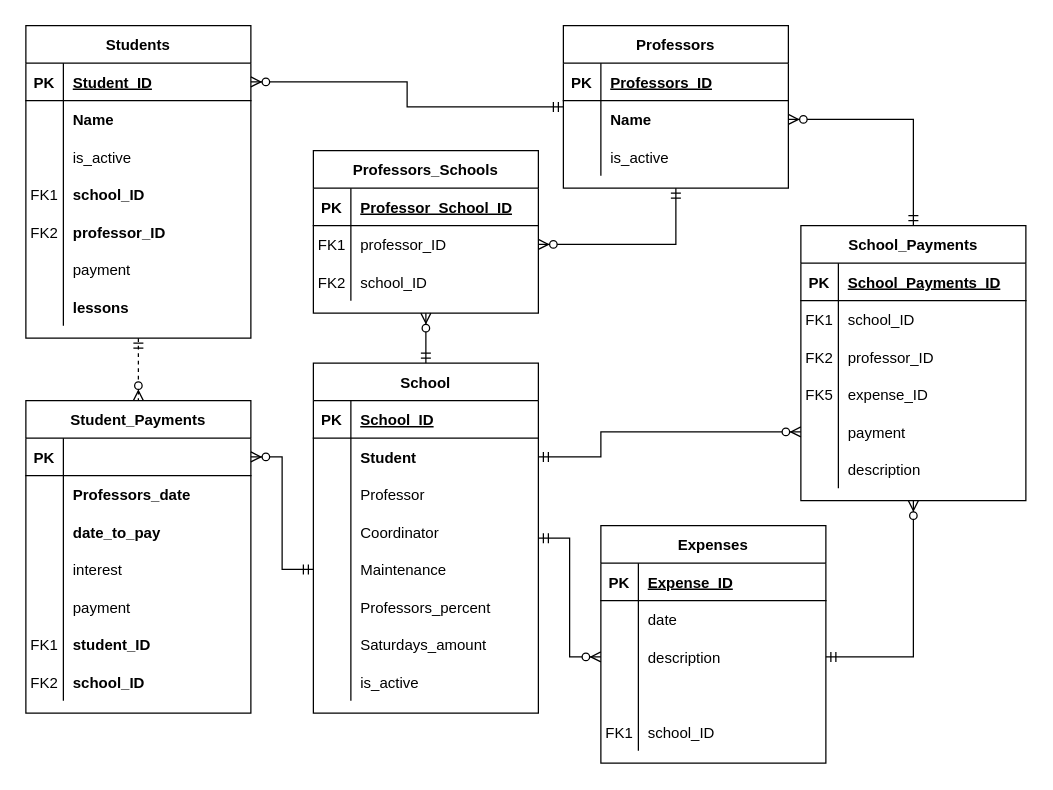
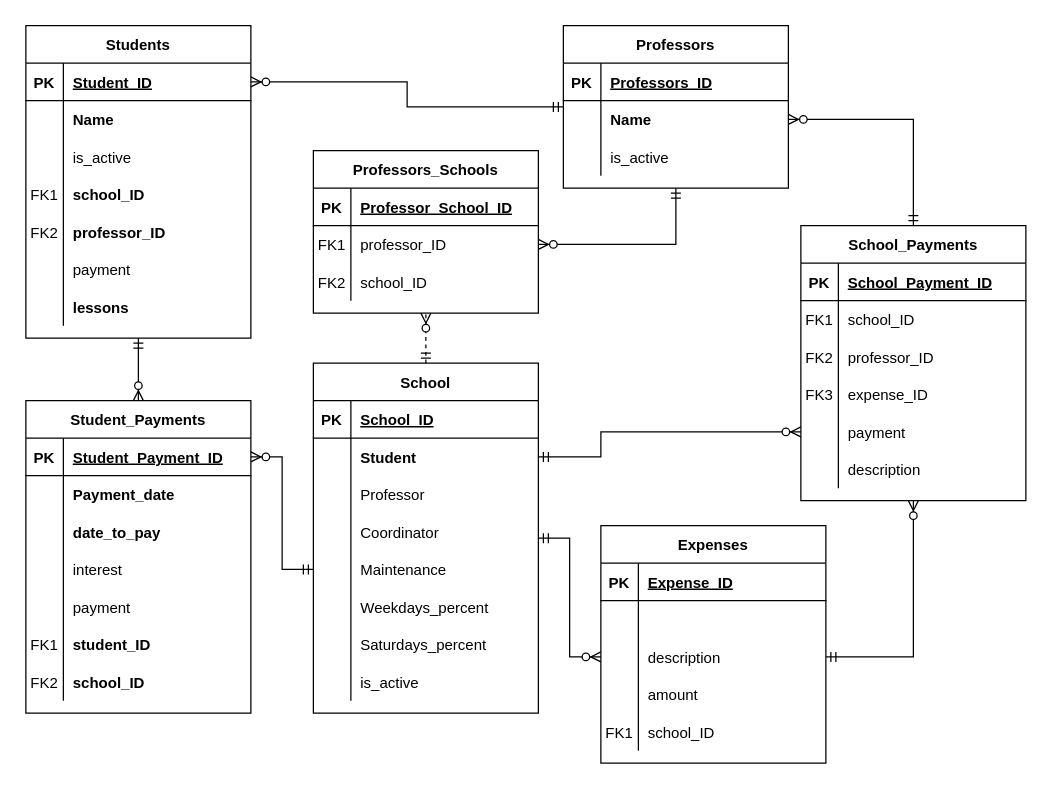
- <mxCell id="117" value="School_Payments_ID" style="shape=partialRectangle;connectable=0;fillColor=none;top=0;left=0;bottom=0;right=0;align=left;spacingLeft=6;fontStyle=5;overflow=hidden;" vertex="1" parent="115"><mxGeometry x="30" width="150" height="30" as="geometry" /></mxCell>
+ <mxCell id="117" value="School_Payment_ID" style="shape=partialRectangle;connectable=0;fillColor=none;top=0;left=0;bottom=0;right=0;align=left;spacingLeft=6;fontStyle=5;overflow=hidden;" vertex="1" parent="115"><mxGeometry x="30" width="150" height="30" as="geometry" /></mxCell>
- <mxCell id="2" style="edgeStyle=orthogonalEdgeStyle;rounded=0;orthogonalLoop=1;jettySize=auto;html=1;entryX=0.5;entryY=1;entryDx=0;entryDy=0;startArrow=ERmandOne;startFill=0;endArrow=ERzeroToMany;endFill=1;" edge="1" parent="1" source="4" target="64"><mxGeometry relative="1" as="geometry" /></mxCell>
+ <mxCell id="2" style="edgeStyle=orthogonalEdgeStyle;rounded=0;orthogonalLoop=1;jettySize=auto;html=1;entryX=0.5;entryY=1;entryDx=0;entryDy=0;startArrow=ERmandOne;startFill=0;endArrow=ERzeroToMany;endFill=1;dashed=1;" edge="1" parent="1" source="4" target="64"><mxGeometry relative="1" as="geometry" /></mxCell>
- <mxCell id="41" style="edgeStyle=orthogonalEdgeStyle;rounded=0;orthogonalLoop=1;jettySize=auto;html=1;startArrow=ERmandOne;startFill=0;endArrow=ERzeroToMany;endFill=1;dashed=1;" edge="1" parent="1" source="42" target="74"><mxGeometry relative="1" as="geometry" /></mxCell>
+ <mxCell id="41" style="edgeStyle=orthogonalEdgeStyle;rounded=0;orthogonalLoop=1;jettySize=auto;html=1;startArrow=ERmandOne;startFill=0;endArrow=ERzeroToMany;endFill=1;" edge="1" parent="1" source="42" target="74"><mxGeometry relative="1" as="geometry" /></mxCell>
- <mxCell id="125" value="FK5" style="shape=partialRectangle;connectable=0;fillColor=none;top=0;left=0;bottom=0;right=0;editable=1;overflow=hidden;" vertex="1" parent="124"><mxGeometry width="30" height="30" as="geometry" /></mxCell>
+ <mxCell id="125" value="FK3" style="shape=partialRectangle;connectable=0;fillColor=none;top=0;left=0;bottom=0;right=0;editable=1;overflow=hidden;" vertex="1" parent="124"><mxGeometry width="30" height="30" as="geometry" /></mxCell>
+ <mxCell id="77" value="Student_Payment_ID" style="shape=partialRectangle;connectable=0;fillColor=none;top=0;left=0;bottom=0;right=0;align=left;spacingLeft=6;fontStyle=5;overflow=hidden;" vertex="1" parent="75"><mxGeometry x="30" width="150" height="30" as="geometry" /></mxCell>
- <mxCell id="80" value="Professors_date" style="shape=partialRectangle;connectable=0;fillColor=none;top=0;left=0;bottom=0;right=0;align=left;spacingLeft=6;overflow=hidden;fontStyle=1" vertex="1" parent="78"><mxGeometry x="30" width="150" height="30" as="geometry" /></mxCell>
+ <mxCell id="80" value="Payment_date" style="shape=partialRectangle;connectable=0;fillColor=none;top=0;left=0;bottom=0;right=0;align=left;spacingLeft=6;overflow=hidden;fontStyle=1" vertex="1" parent="78"><mxGeometry x="30" width="150" height="30" as="geometry" /></mxCell>
- <mxCell id="22" value="Professors_percent" style="shape=partialRectangle;connectable=0;fillColor=none;top=0;left=0;bottom=0;right=0;align=left;spacingLeft=6;overflow=hidden;" vertex="1" parent="20"><mxGeometry x="30" width="150" height="30" as="geometry" /></mxCell>
+ <mxCell id="22" value="Weekdays_percent" style="shape=partialRectangle;connectable=0;fillColor=none;top=0;left=0;bottom=0;right=0;align=left;spacingLeft=6;overflow=hidden;" vertex="1" parent="20"><mxGeometry x="30" width="150" height="30" as="geometry" /></mxCell>
- <mxCell id="103" value="date" style="shape=partialRectangle;connectable=0;fillColor=none;top=0;left=0;bottom=0;right=0;align=left;spacingLeft=6;overflow=hidden;" vertex="1" parent="101"><mxGeometry x="30" width="150" height="30" as="geometry" /></mxCell>
- <mxCell id="25" value="Saturdays_amount" style="shape=partialRectangle;connectable=0;fillColor=none;top=0;left=0;bottom=0;right=0;align=left;spacingLeft=6;overflow=hidden;" vertex="1" parent="23"><mxGeometry x="30" width="150" height="30" as="geometry" /></mxCell>
+ <mxCell id="25" value="Saturdays_percent" style="shape=partialRectangle;connectable=0;fillColor=none;top=0;left=0;bottom=0;right=0;align=left;spacingLeft=6;overflow=hidden;" vertex="1" parent="23"><mxGeometry x="30" width="150" height="30" as="geometry" /></mxCell>
+ <mxCell id="109" value="amount" style="shape=partialRectangle;connectable=0;fillColor=none;top=0;left=0;bottom=0;right=0;align=left;spacingLeft=6;overflow=hidden;" vertex="1" parent="107"><mxGeometry x="30" width="150" height="30" as="geometry" /></mxCell>
